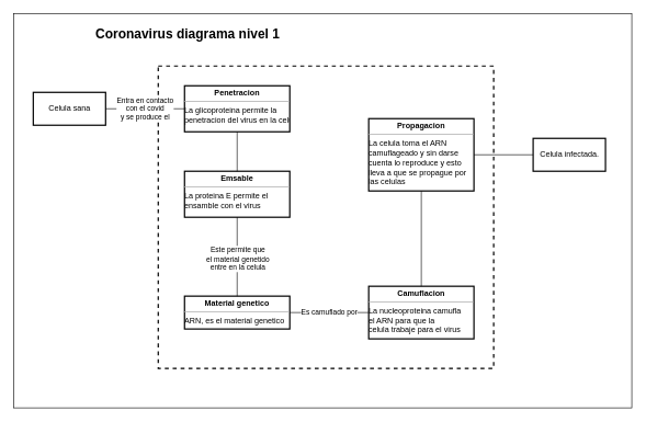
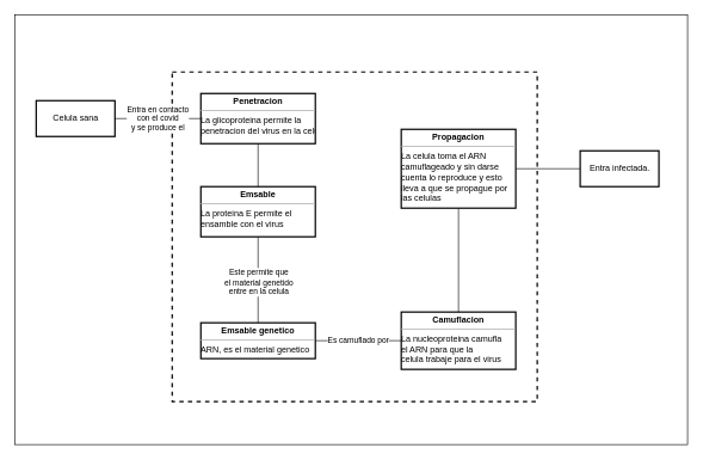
- <mxCell id="3" value="&lt;div style=&quot;font-size: 20px&quot;&gt;&lt;b&gt;&lt;font style=&quot;font-size: 20px&quot;&gt;Coronavirus diagrama nivel 1&lt;/font&gt;&lt;/b&gt;&lt;/div&gt;" style="text;html=1;strokeColor=none;fillColor=none;align=center;verticalAlign=middle;whiteSpace=wrap;rounded=0;" vertex="1" parent="1"><mxGeometry x="140" y="40" width="290" height="20" as="geometry" /></mxCell>
- <mxCell id="17" value="Celula infectada." style="html=1;strokeWidth=2;" vertex="1" parent="1"><mxGeometry x="810" y="210" width="110" height="50" as="geometry" /></mxCell>
+ <mxCell id="17" value="Entra infectada." style="html=1;strokeWidth=2;" vertex="1" parent="1"><mxGeometry x="810" y="210" width="110" height="50" as="geometry" /></mxCell>
- <mxCell id="5" value="&lt;p style=&quot;margin: 0px ; margin-top: 4px ; text-align: center&quot;&gt;&lt;b&gt;Material genetico&lt;br&gt;&lt;/b&gt;&lt;/p&gt;&lt;hr size=&quot;1&quot;&gt;&lt;div style=&quot;height: 2px&quot;&gt;ARN, es el material genetico&lt;/div&gt;&lt;div style=&quot;height: 2px&quot;&gt;&lt;br&gt;&lt;/div&gt;" style="verticalAlign=top;align=left;overflow=fill;fontSize=12;fontFamily=Helvetica;html=1;strokeWidth=2;" vertex="1" parent="1"><mxGeometry x="280" y="450" width="160" height="50" as="geometry" /></mxCell>
+ <mxCell id="5" value="&lt;p style=&quot;margin: 0px ; margin-top: 4px ; text-align: center&quot;&gt;&lt;b&gt;Emsable genetico&lt;br&gt;&lt;/b&gt;&lt;/p&gt;&lt;hr size=&quot;1&quot;&gt;&lt;div style=&quot;height: 2px&quot;&gt;ARN, es el material genetico&lt;/div&gt;&lt;div style=&quot;height: 2px&quot;&gt;&lt;br&gt;&lt;/div&gt;" style="verticalAlign=top;align=left;overflow=fill;fontSize=12;fontFamily=Helvetica;html=1;strokeWidth=2;" vertex="1" parent="1"><mxGeometry x="280" y="450" width="160" height="50" as="geometry" /></mxCell>
